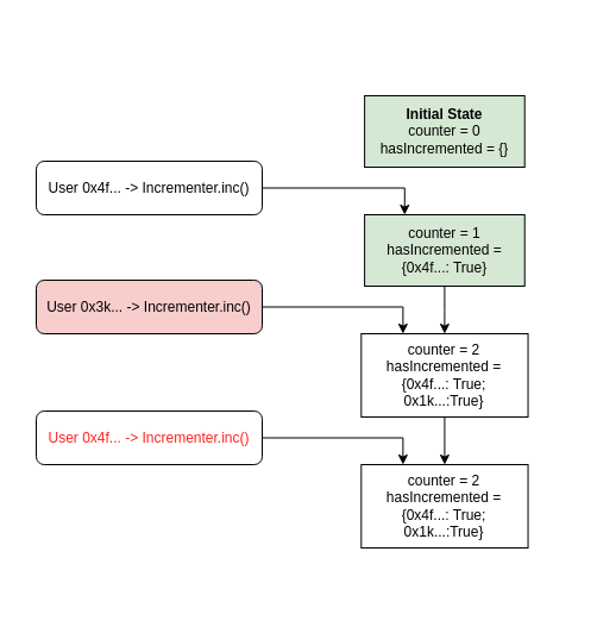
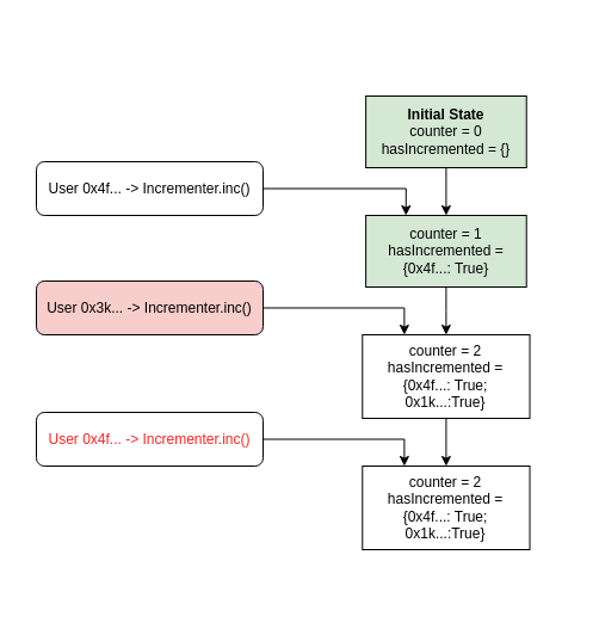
+ <mxCell id="12" value="" style="edgeStyle=orthogonalEdgeStyle;rounded=0;orthogonalLoop=1;jettySize=auto;html=1;fontColor=#FF2121;" edge="1" parent="2" source="13" target="4"><mxGeometry relative="1" as="geometry" /></mxCell>
